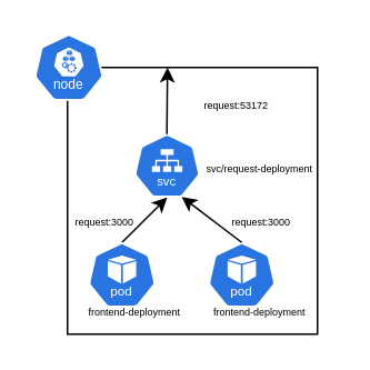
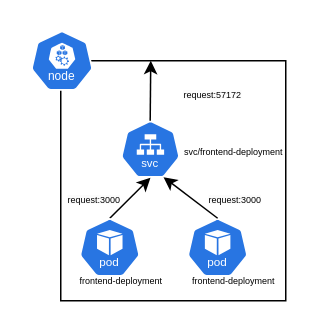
- <mxCell id="9" value="&lt;span style=&quot;font-size: 6px; background-color: rgb(251, 251, 251);&quot;&gt;request:53172&lt;/span&gt;" style="edgeLabel;html=1;align=center;verticalAlign=middle;resizable=0;points=[];" vertex="1" connectable="0" parent="1"><mxGeometry x="140" y="60.004" as="geometry" /></mxCell>
+ <mxCell id="9" value="&lt;span style=&quot;font-size: 6px; background-color: rgb(251, 251, 251);&quot;&gt;request:57172&lt;/span&gt;" style="edgeLabel;html=1;align=center;verticalAlign=middle;resizable=0;points=[];" vertex="1" connectable="0" parent="1"><mxGeometry x="140" y="60.004" as="geometry" /></mxCell>
- <mxCell id="8" value="&lt;font style=&quot;font-size: 6px;&quot;&gt;svc/request-deployment&lt;/font&gt;" style="text;html=1;align=center;verticalAlign=middle;resizable=0;points=[];autosize=1;strokeColor=none;fillColor=none;" vertex="1" parent="1"><mxGeometry x="110" y="84" width="90" height="30" as="geometry" /></mxCell>
+ <mxCell id="8" value="&lt;font style=&quot;font-size: 6px;&quot;&gt;svc/frontend-deployment&lt;/font&gt;" style="text;html=1;align=center;verticalAlign=middle;resizable=0;points=[];autosize=1;strokeColor=none;fillColor=none;" vertex="1" parent="1"><mxGeometry x="110" y="84" width="90" height="30" as="geometry" /></mxCell>
